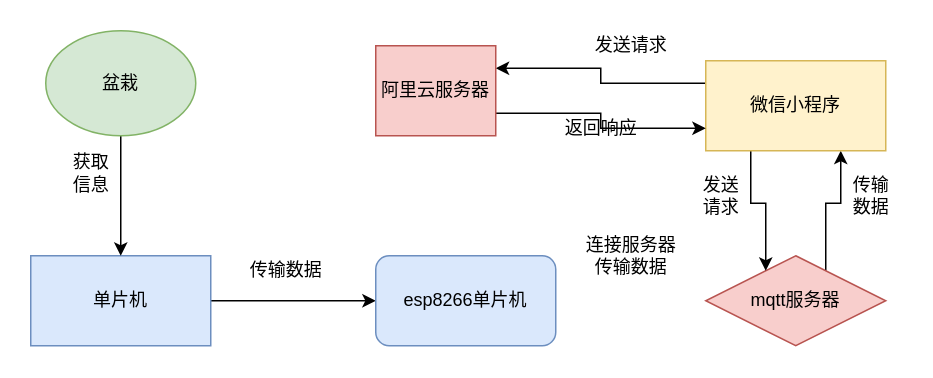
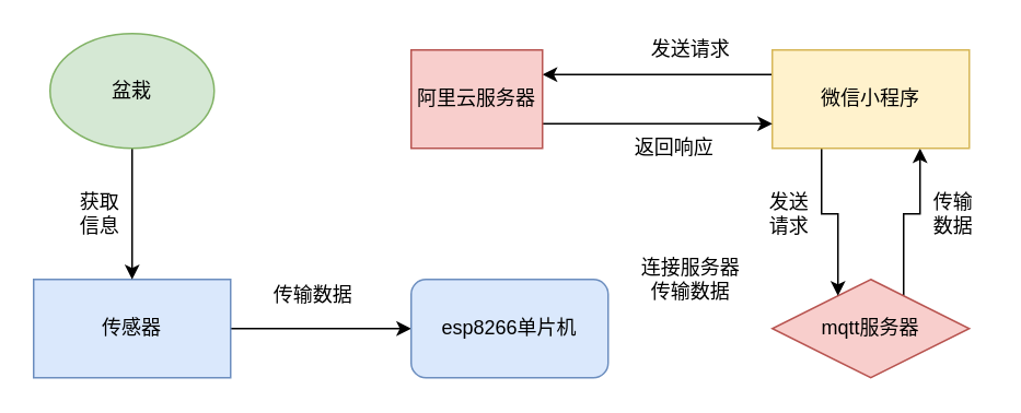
- <mxCell id="9" value="微信小程序" style="rounded=0;whiteSpace=wrap;html=1;fillColor=#fff2cc;strokeColor=#d6b656;" vertex="1" parent="1"><mxGeometry x="470" y="40" width="120" height="60" as="geometry" /></mxCell>
+ <mxCell id="9" value="微信小程序" style="rounded=0;whiteSpace=wrap;html=1;fillColor=#fff2cc;strokeColor=#d6b656;" vertex="1" parent="1"><mxGeometry x="470" y="30" width="120" height="60" as="geometry" /></mxCell>
- <mxCell id="17" value="返回响应" style="text;html=1;align=center;verticalAlign=middle;resizable=0;points=[];autosize=1;strokeColor=none;" vertex="1" parent="1"><mxGeometry x="370" y="75" width="60" height="20" as="geometry" /></mxCell>
+ <mxCell id="17" value="返回响应" style="text;html=1;align=center;verticalAlign=middle;resizable=0;points=[];autosize=1;strokeColor=none;" vertex="1" parent="1"><mxGeometry x="380" y="80" width="60" height="20" as="geometry" /></mxCell>
- <mxCell id="20" value="获取&lt;br&gt;信息" style="text;html=1;align=center;verticalAlign=middle;resizable=0;points=[];autosize=1;strokeColor=none;" vertex="1" parent="1"><mxGeometry x="40" y="100" width="40" height="30" as="geometry" /></mxCell>
+ <mxCell id="20" value="获取&lt;br&gt;信息" style="text;html=1;align=center;verticalAlign=middle;resizable=0;points=[];autosize=1;strokeColor=none;" vertex="1" parent="1"><mxGeometry x="40" y="115" width="40" height="30" as="geometry" /></mxCell>
- <mxCell id="3" value="单片机" style="rounded=0;whiteSpace=wrap;html=1;fillColor=#dae8fc;strokeColor=#6c8ebf;" vertex="1" parent="1"><mxGeometry x="20" y="170" width="120" height="60" as="geometry" /></mxCell>
+ <mxCell id="3" value="传感器" style="rounded=0;whiteSpace=wrap;html=1;fillColor=#dae8fc;strokeColor=#6c8ebf;" vertex="1" parent="1"><mxGeometry x="20" y="170" width="120" height="60" as="geometry" /></mxCell>
